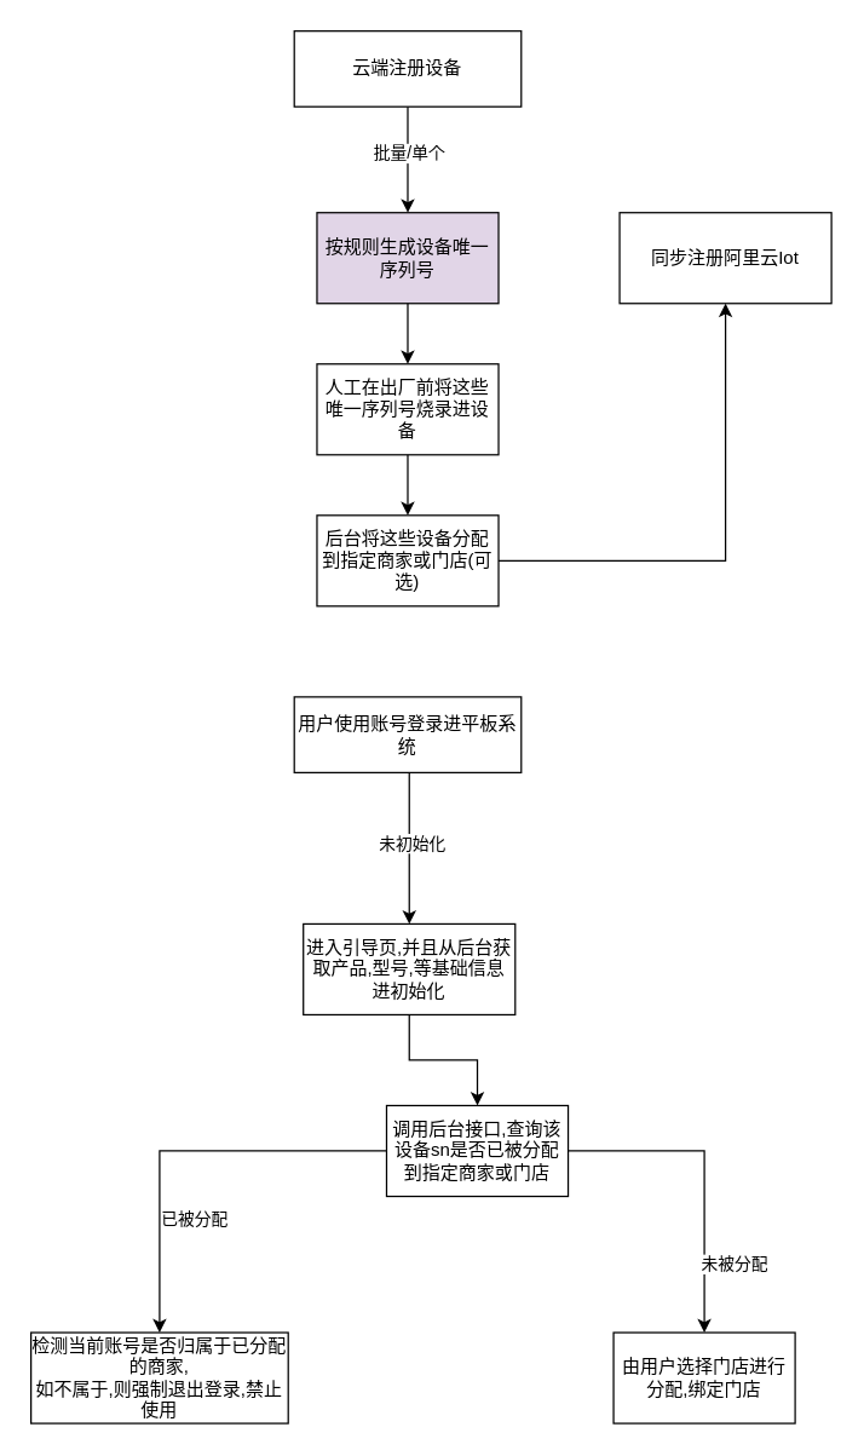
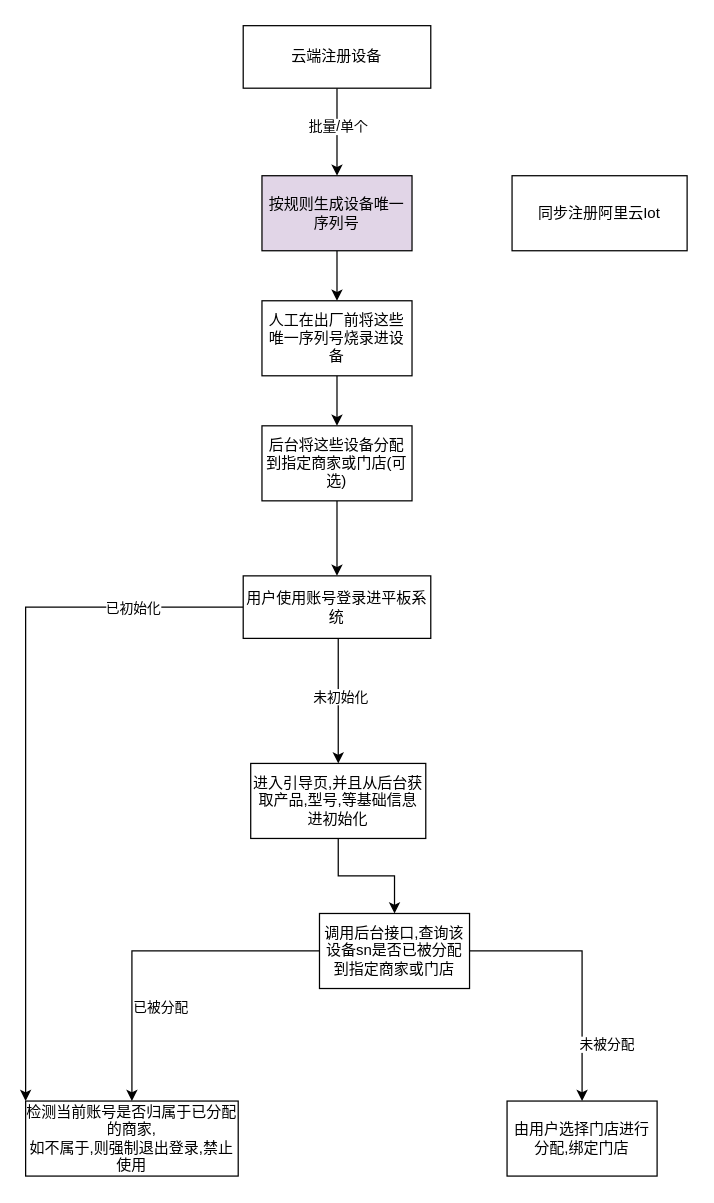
- <mxCell id="10" value="" style="edgeStyle=orthogonalEdgeStyle;rounded=0;orthogonalLoop=1;jettySize=auto;html=1;" edge="1" parent="1" source="11" target="7"><mxGeometry relative="1" as="geometry"><mxPoint x="489" y="330" as="targetPoint" /></mxGeometry></mxCell>
+ <mxCell id="10" value="" style="edgeStyle=orthogonalEdgeStyle;rounded=0;orthogonalLoop=1;jettySize=auto;html=1;entryX=0.5;entryY=0;entryDx=0;entryDy=0;" edge="1" parent="1" source="11" target="15"><mxGeometry relative="1" as="geometry"><mxPoint x="489" y="330" as="targetPoint" /></mxGeometry></mxCell>
+ <mxCell id="13" value="" style="edgeStyle=orthogonalEdgeStyle;rounded=0;orthogonalLoop=1;jettySize=auto;html=1;entryX=0;entryY=0;entryDx=0;entryDy=0;exitX=0;exitY=0.5;exitDx=0;exitDy=0;" edge="1" parent="1" source="15" target="18"><mxGeometry relative="1" as="geometry"><mxPoint x="210" y="483.5" as="sourcePoint" /><mxPoint x="530" y="485" as="targetPoint" /><Array as="points"><mxPoint x="130" y="485" /><mxPoint x="130" y="485" /><mxPoint x="20" y="485" /></Array></mxGeometry></mxCell>
+ <mxCell id="14" value="已初始化" style="edgeLabel;html=1;align=center;verticalAlign=middle;resizable=0;points=[];" vertex="1" connectable="0" parent="13"><mxGeometry x="-0.159" y="3" relative="1" as="geometry"><mxPoint x="82" y="-65" as="offset" /></mxGeometry></mxCell>
